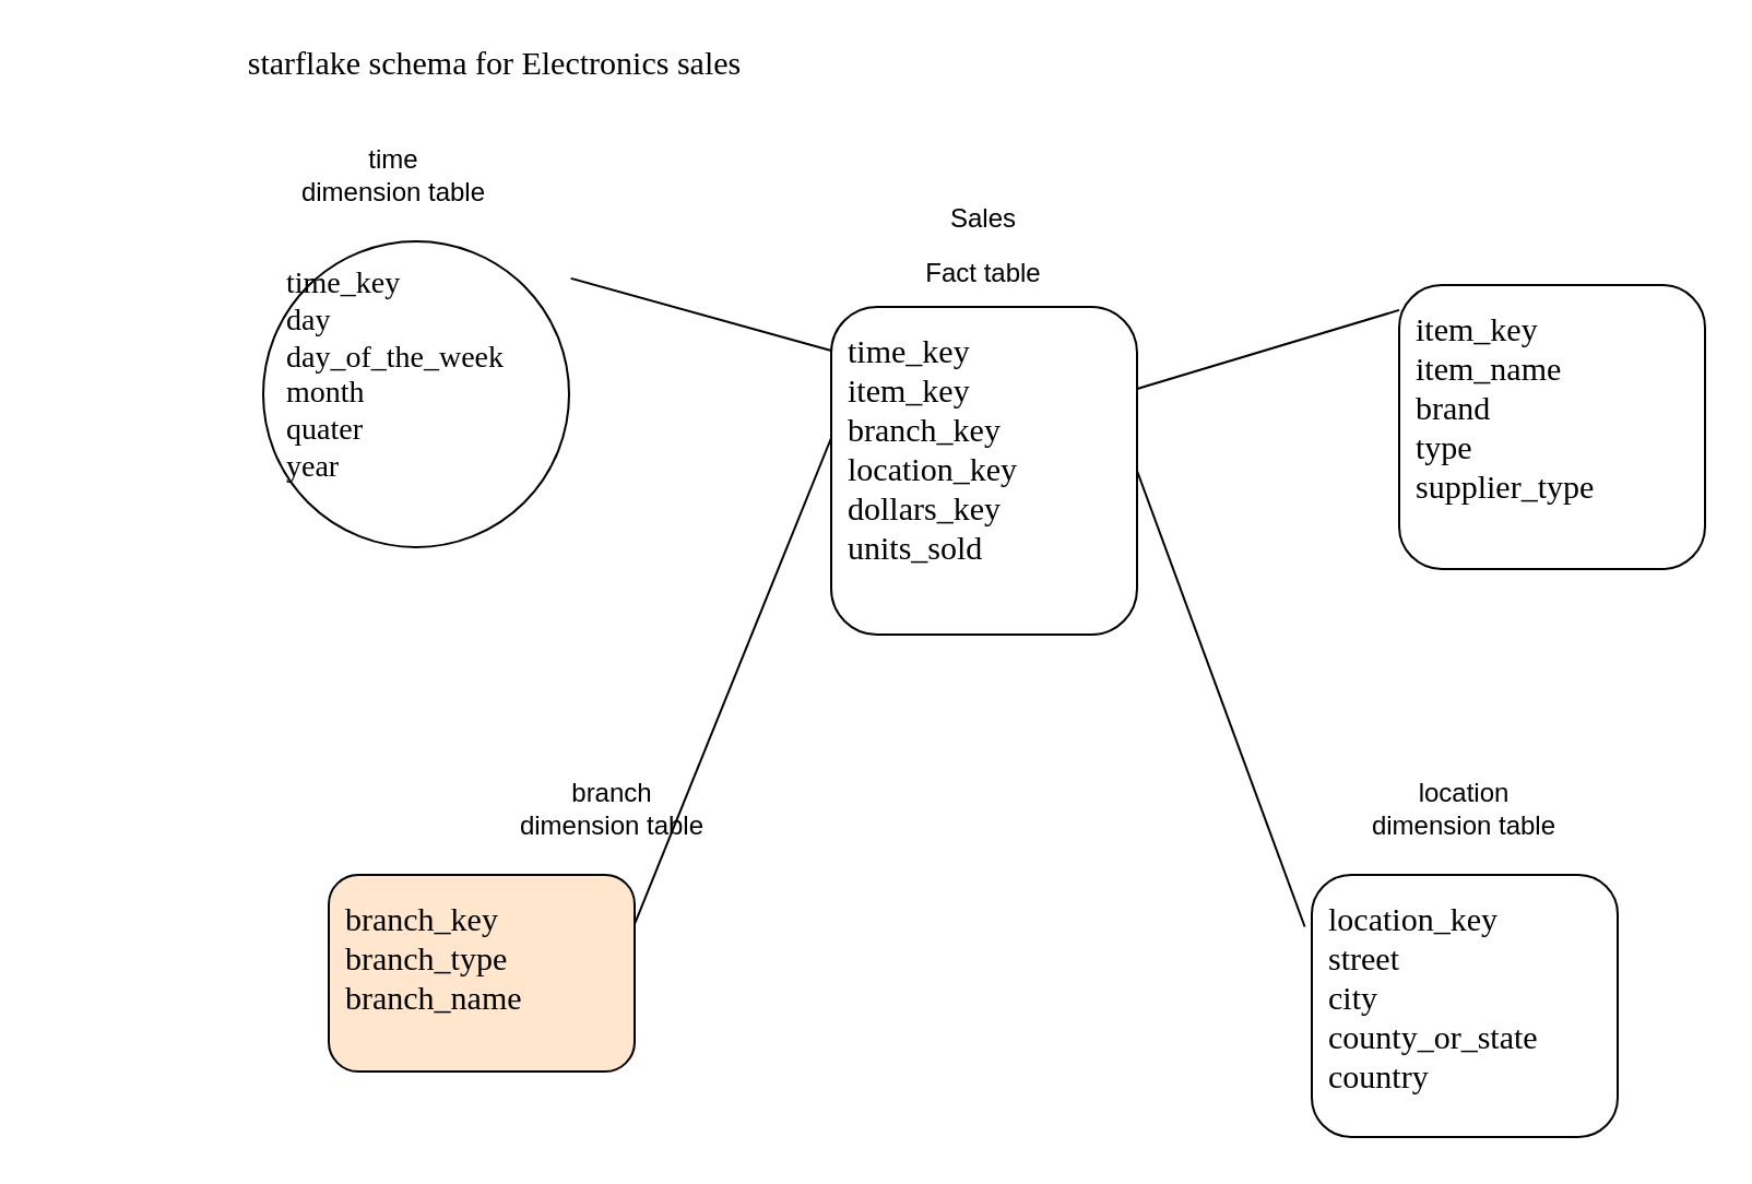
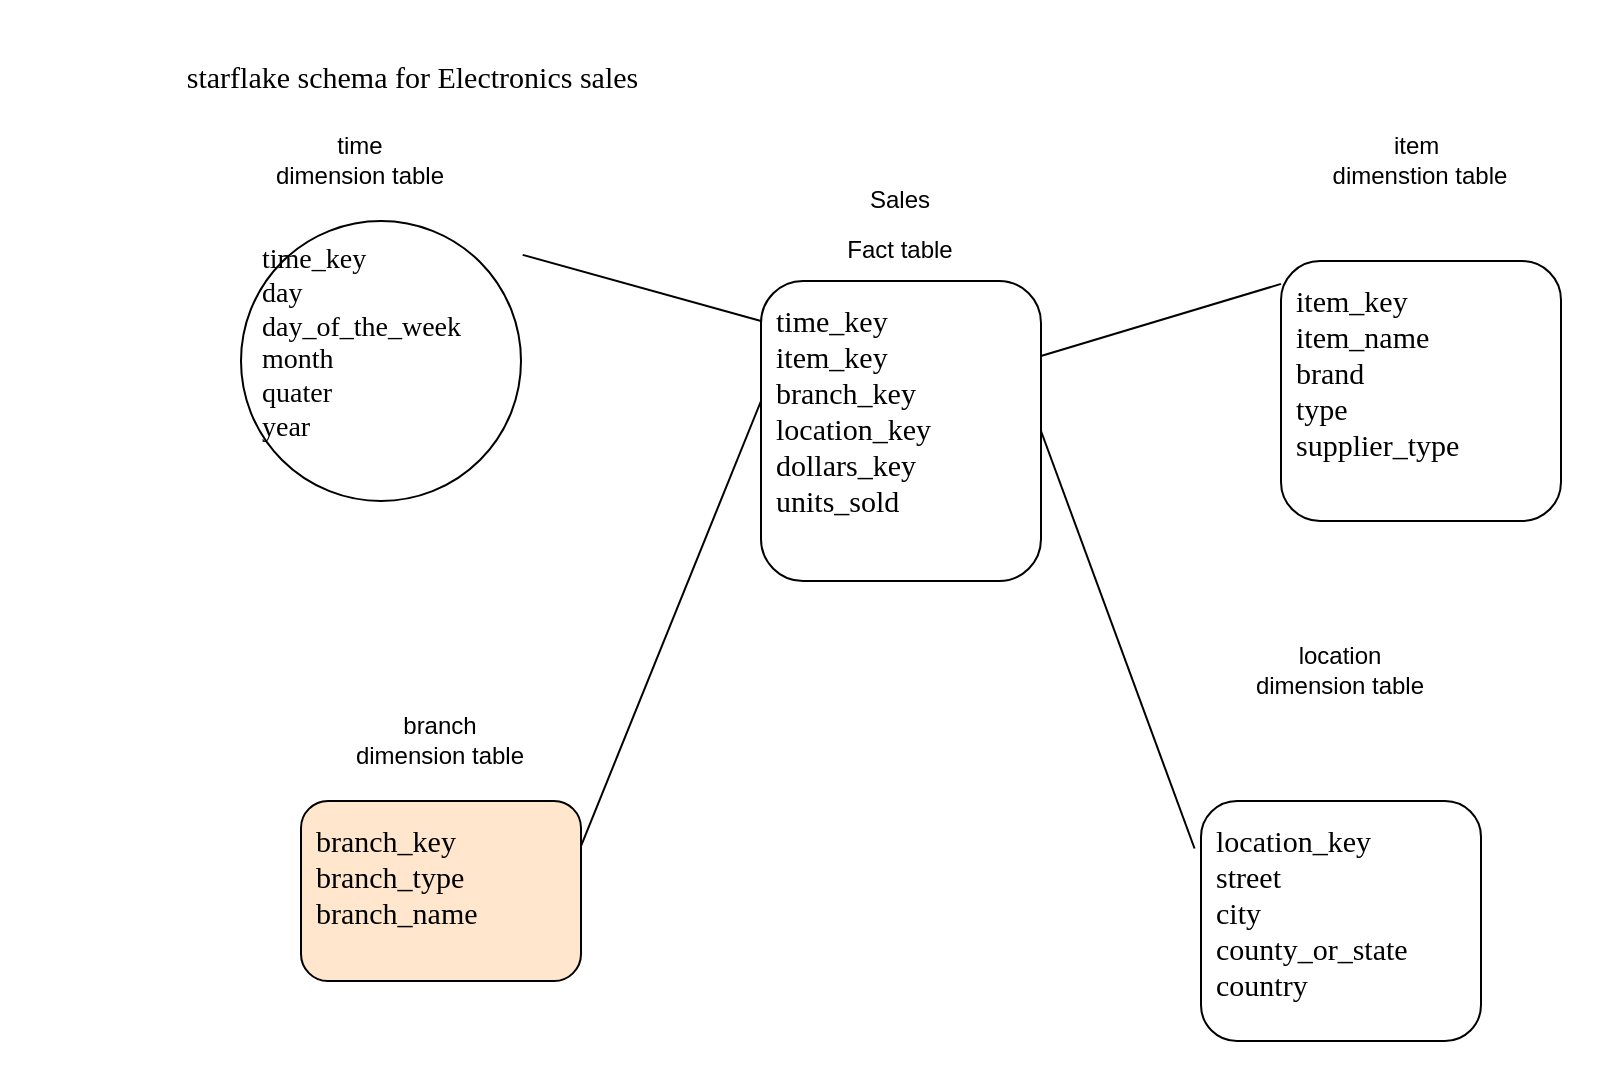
- <mxCell id="17" value="starflake schema for Electronics sales&amp;nbsp;&amp;nbsp;" style="text;html=1;strokeColor=none;fillColor=none;align=center;verticalAlign=middle;whiteSpace=wrap;rounded=0;labelBackgroundColor=none;fontFamily=Verdana;fontSize=15;" vertex="1" parent="1"><mxGeometry x="40" y="10" width="380" height="35" as="geometry" /></mxCell>
+ <mxCell id="17" value="starflake schema for Electronics sales&amp;nbsp;&amp;nbsp;" style="text;html=1;strokeColor=none;fillColor=none;align=center;verticalAlign=middle;whiteSpace=wrap;rounded=0;labelBackgroundColor=none;fontFamily=Verdana;fontSize=15;" vertex="1" parent="1"><mxGeometry x="20" width="380" height="35" as="geometry" y="20" /></mxCell>
+ <mxCell id="10" value="item&amp;nbsp;&lt;br&gt;dimenstion table" style="text;html=1;strokeColor=none;fillColor=none;align=center;verticalAlign=middle;whiteSpace=wrap;rounded=0;" vertex="1" parent="1"><mxGeometry x="665" y="65" width="90" height="30" as="geometry" /></mxCell>
- <mxCell id="11" value="branch dimension table" style="text;html=1;strokeColor=none;fillColor=none;align=center;verticalAlign=middle;whiteSpace=wrap;rounded=0;" vertex="1" parent="1"><mxGeometry x="235" y="350" width="90" height="40" as="geometry" /></mxCell>
+ <mxCell id="11" value="branch dimension table" style="text;html=1;strokeColor=none;fillColor=none;align=center;verticalAlign=middle;whiteSpace=wrap;rounded=0;" vertex="1" parent="1"><mxGeometry x="175" y="350" width="90" height="40" as="geometry" /></mxCell>
- <mxCell id="12" value="location dimension table" style="text;html=1;strokeColor=none;fillColor=none;align=center;verticalAlign=middle;whiteSpace=wrap;rounded=0;" vertex="1" parent="1"><mxGeometry x="625" y="350" width="90" height="40" as="geometry" /></mxCell>
+ <mxCell id="12" value="location dimension table" style="text;html=1;strokeColor=none;fillColor=none;align=center;verticalAlign=middle;whiteSpace=wrap;rounded=0;" vertex="1" parent="1"><mxGeometry x="625" y="315" width="90" height="40" as="geometry" /></mxCell>
